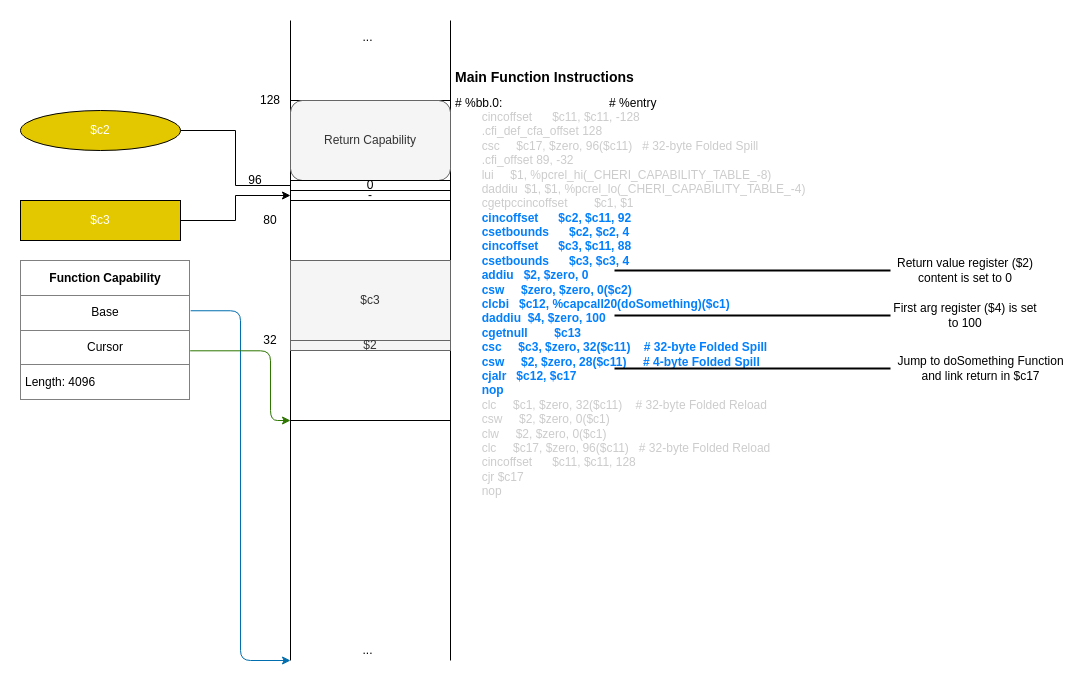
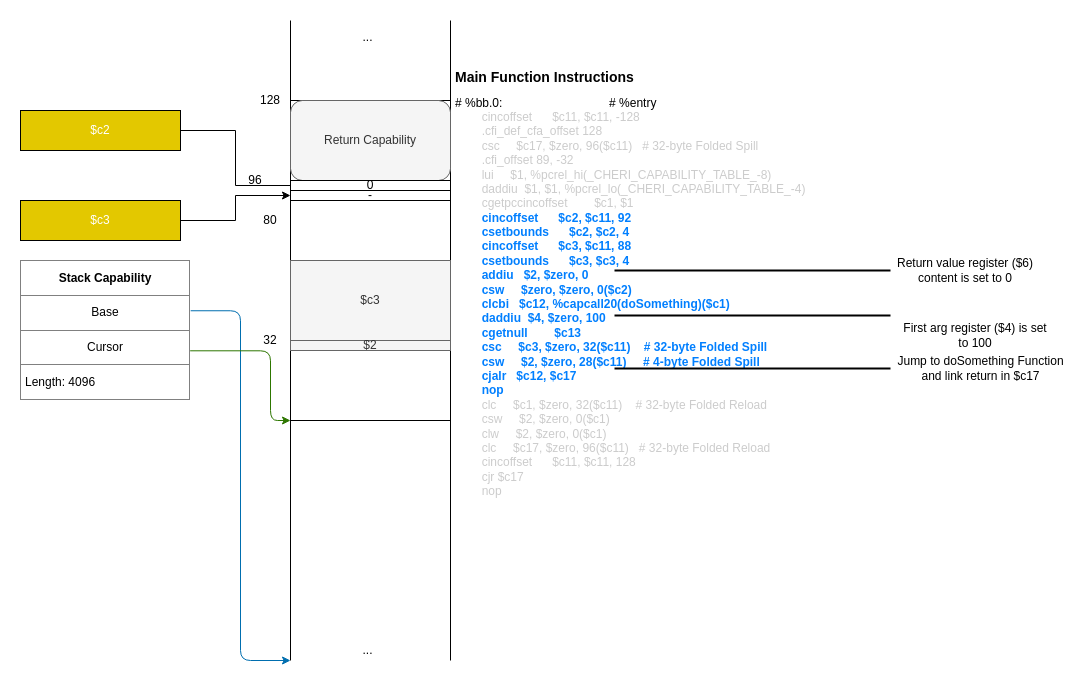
- <mxCell id="15" value="$c2" style="ellipse;whiteSpace=wrap;html=1;fillColor=#e3c800;strokeColor=#000000;fontColor=#ffffff;" parent="1" vertex="1"><mxGeometry x="20" y="110" width="160" height="40" as="geometry" /></mxCell>
+ <mxCell id="15" value="$c2" style="rounded=0;whiteSpace=wrap;html=1;fillColor=#e3c800;strokeColor=#000000;fontColor=#ffffff;" parent="1" vertex="1"><mxGeometry x="20" y="110" width="160" height="40" as="geometry" /></mxCell>
- <mxCell id="20" value="Return value register ($2) content is set to 0" style="text;html=1;strokeColor=none;fillColor=none;align=center;verticalAlign=middle;whiteSpace=wrap;rounded=0;" parent="1" vertex="1"><mxGeometry x="890" y="260" width="150" height="20" as="geometry" /></mxCell>
+ <mxCell id="20" value="Return value register ($6) content is set to 0" style="text;html=1;strokeColor=none;fillColor=none;align=center;verticalAlign=middle;whiteSpace=wrap;rounded=0;" parent="1" vertex="1"><mxGeometry x="890" y="260" width="150" height="20" as="geometry" /></mxCell>
- <mxCell id="6" value="&lt;table border=&quot;1&quot; width=&quot;100%&quot; cellpadding=&quot;4&quot; style=&quot;width: 100% ; height: 100% ; border-collapse: collapse&quot;&gt;&lt;tbody&gt;&lt;tr&gt;&lt;th align=&quot;center&quot;&gt;&lt;b&gt;Function Capability&lt;/b&gt;&lt;/th&gt;&lt;/tr&gt;&lt;tr&gt;&lt;td align=&quot;center&quot;&gt;Base&lt;/td&gt;&lt;/tr&gt;&lt;tr&gt;&lt;td style=&quot;text-align: center&quot;&gt;Cursor&lt;/td&gt;&lt;/tr&gt;&lt;tr&gt;&lt;td&gt;Length: 4096&lt;/td&gt;&lt;/tr&gt;&lt;/tbody&gt;&lt;/table&gt;" style="text;html=1;strokeColor=none;fillColor=none;overflow=fill;" parent="1" vertex="1"><mxGeometry x="20" y="260" width="170" height="140" as="geometry" /></mxCell>
+ <mxCell id="6" value="&lt;table border=&quot;1&quot; width=&quot;100%&quot; cellpadding=&quot;4&quot; style=&quot;width: 100% ; height: 100% ; border-collapse: collapse&quot;&gt;&lt;tbody&gt;&lt;tr&gt;&lt;th align=&quot;center&quot;&gt;&lt;b&gt;Stack Capability&lt;/b&gt;&lt;/th&gt;&lt;/tr&gt;&lt;tr&gt;&lt;td align=&quot;center&quot;&gt;Base&lt;/td&gt;&lt;/tr&gt;&lt;tr&gt;&lt;td style=&quot;text-align: center&quot;&gt;Cursor&lt;/td&gt;&lt;/tr&gt;&lt;tr&gt;&lt;td&gt;Length: 4096&lt;/td&gt;&lt;/tr&gt;&lt;/tbody&gt;&lt;/table&gt;" style="text;html=1;strokeColor=none;fillColor=none;overflow=fill;" parent="1" vertex="1"><mxGeometry x="20" y="260" width="170" height="140" as="geometry" /></mxCell>
- <mxCell id="23" value="First arg register ($4) is set to 100" style="text;html=1;strokeColor=none;fillColor=none;align=center;verticalAlign=middle;whiteSpace=wrap;rounded=0;" parent="1" vertex="1"><mxGeometry x="890" y="305" width="150" height="20" as="geometry" /></mxCell>
+ <mxCell id="23" value="First arg register ($4) is set to 100" style="text;html=1;strokeColor=none;fillColor=none;align=center;verticalAlign=middle;whiteSpace=wrap;rounded=0;" parent="1" vertex="1"><mxGeometry x="900" y="325" width="150" height="20" as="geometry" /></mxCell>
